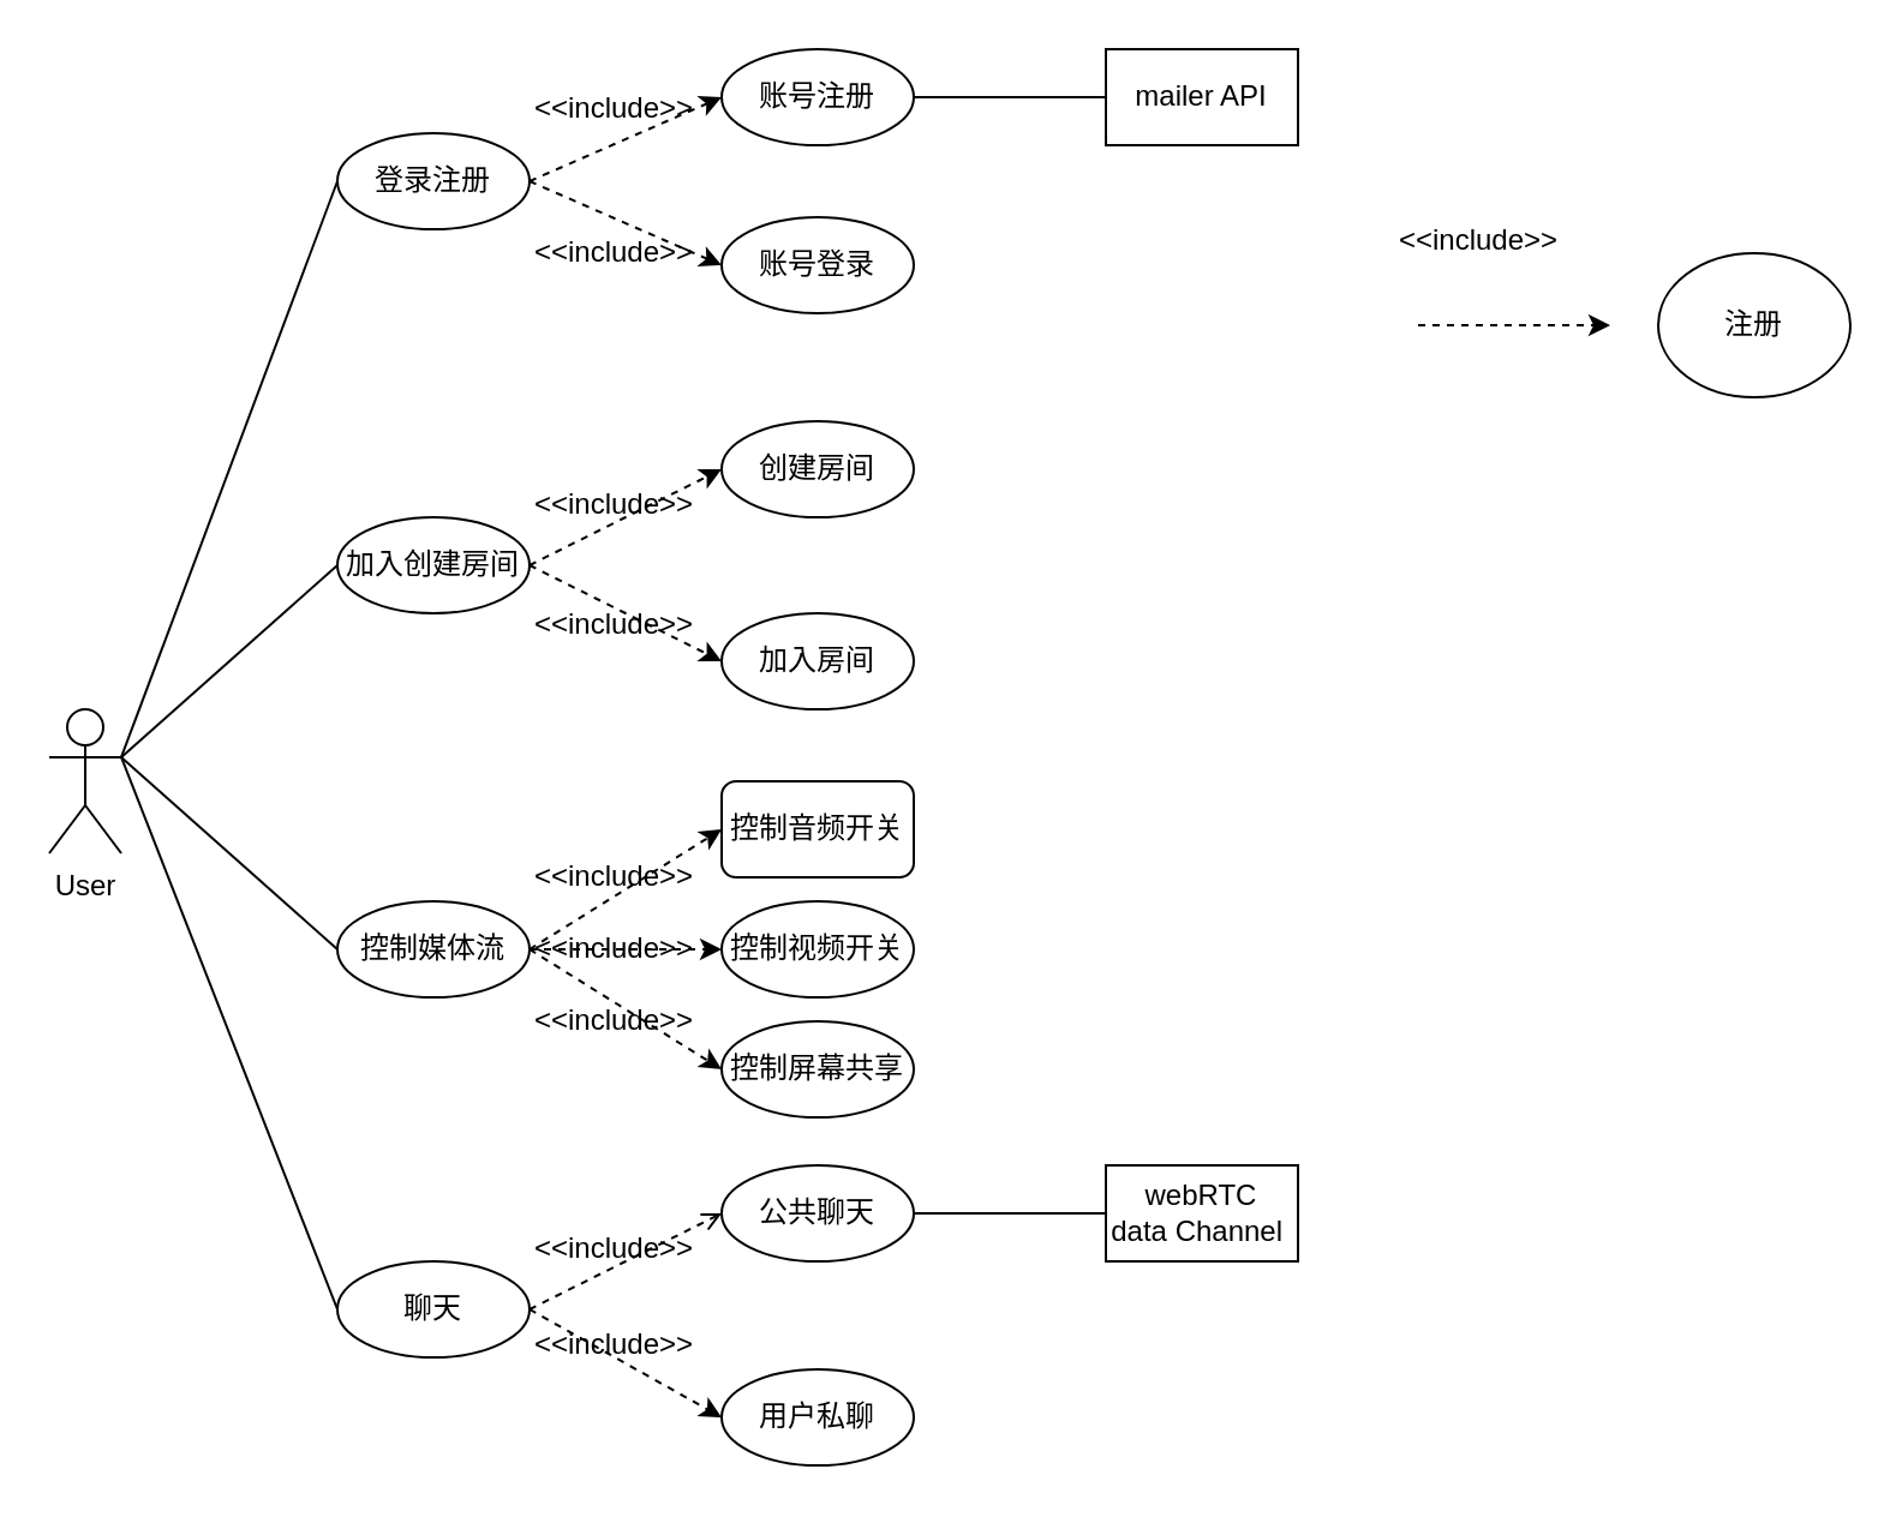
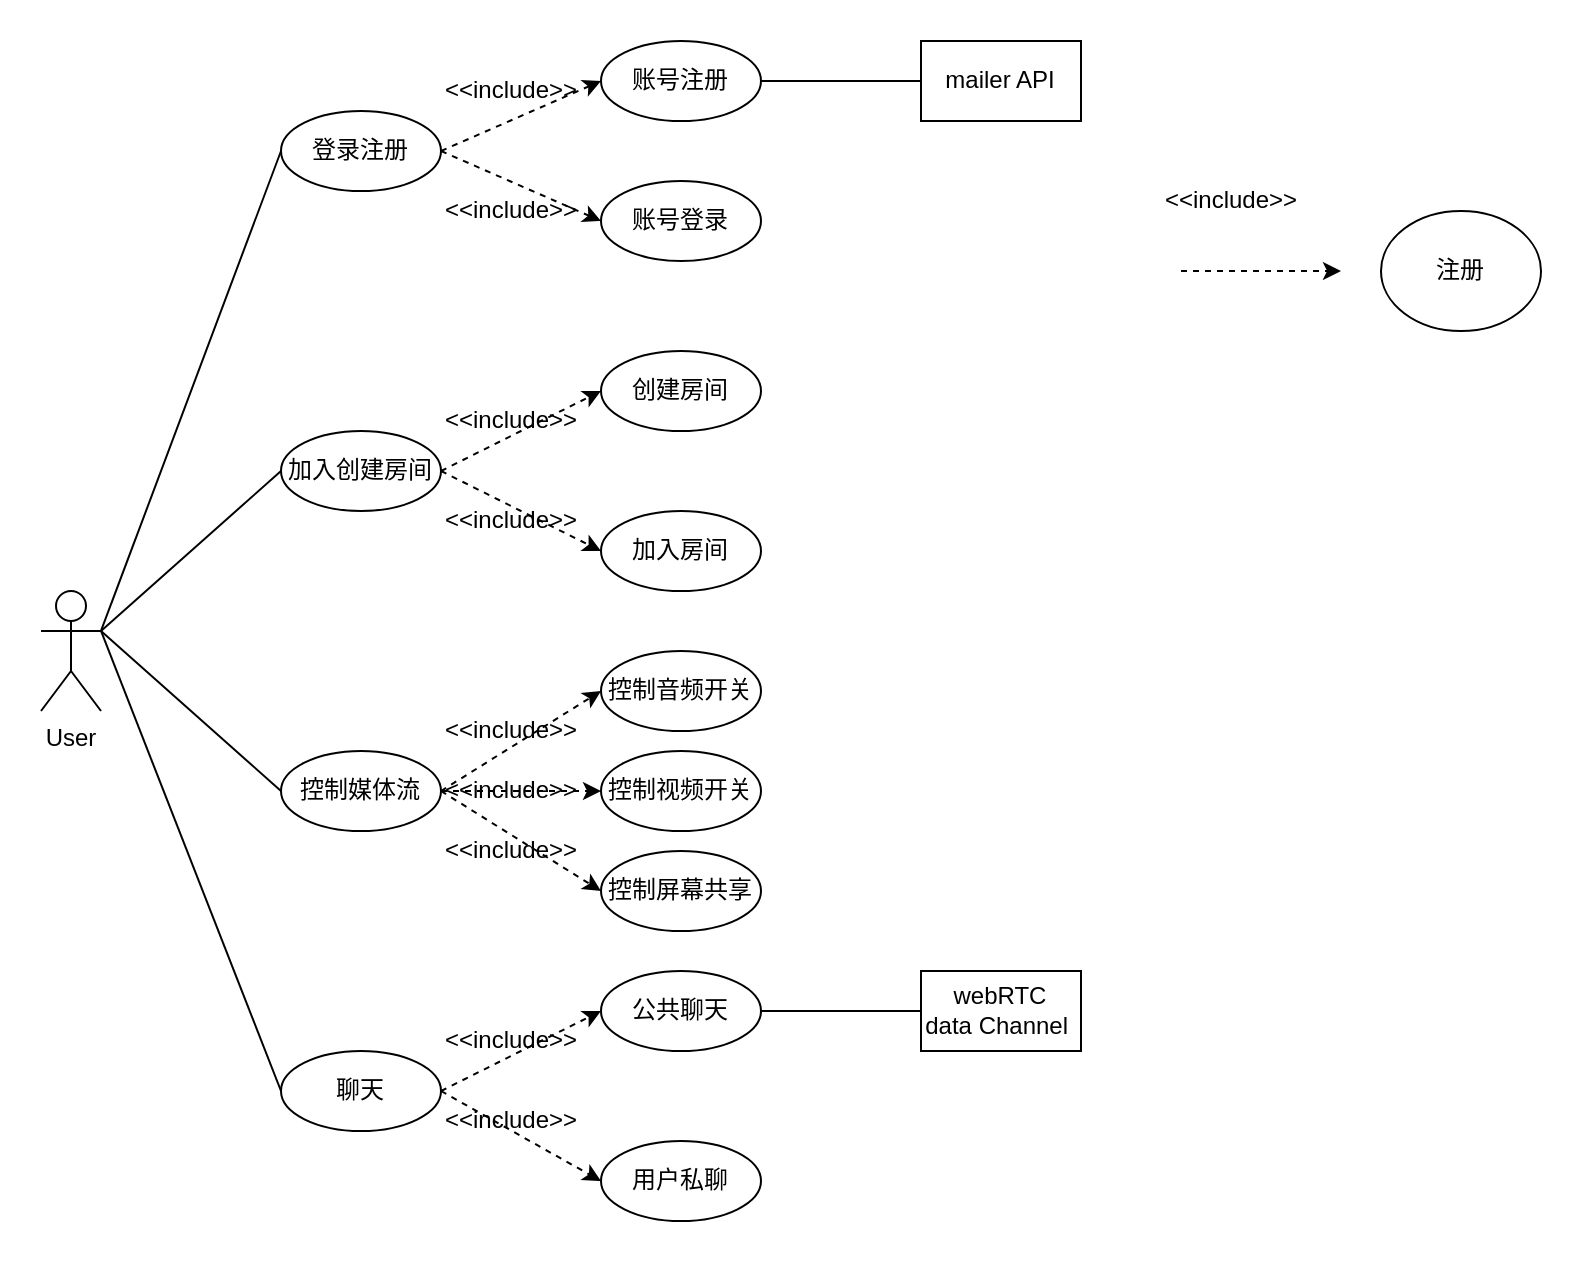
- <mxCell id="27" value="控制音频开关" style="whiteSpace=wrap;html=1;rounded=1;" vertex="1" parent="1"><mxGeometry x="300" y="325" width="80" height="40" as="geometry" /></mxCell>
+ <mxCell id="27" value="控制音频开关" style="ellipse;whiteSpace=wrap;html=1;" vertex="1" parent="1"><mxGeometry x="300" y="325" width="80" height="40" as="geometry" /></mxCell>
- <mxCell id="33" value="" style="endArrow=open;dashed=1;html=1;exitX=1;exitY=0.5;exitDx=0;exitDy=0;entryX=0;entryY=0.5;entryDx=0;entryDy=0;" edge="1" parent="1" source="29" target="34"><mxGeometry width="50" height="50" relative="1" as="geometry"><mxPoint x="220" y="495" as="sourcePoint" /><mxPoint x="300" y="495" as="targetPoint" /></mxGeometry></mxCell>
+ <mxCell id="33" value="" style="endArrow=classic;dashed=1;html=1;exitX=1;exitY=0.5;exitDx=0;exitDy=0;entryX=0;entryY=0.5;entryDx=0;entryDy=0;" edge="1" parent="1" source="29" target="34"><mxGeometry width="50" height="50" relative="1" as="geometry"><mxPoint x="220" y="495" as="sourcePoint" /><mxPoint x="300" y="495" as="targetPoint" /></mxGeometry></mxCell>
